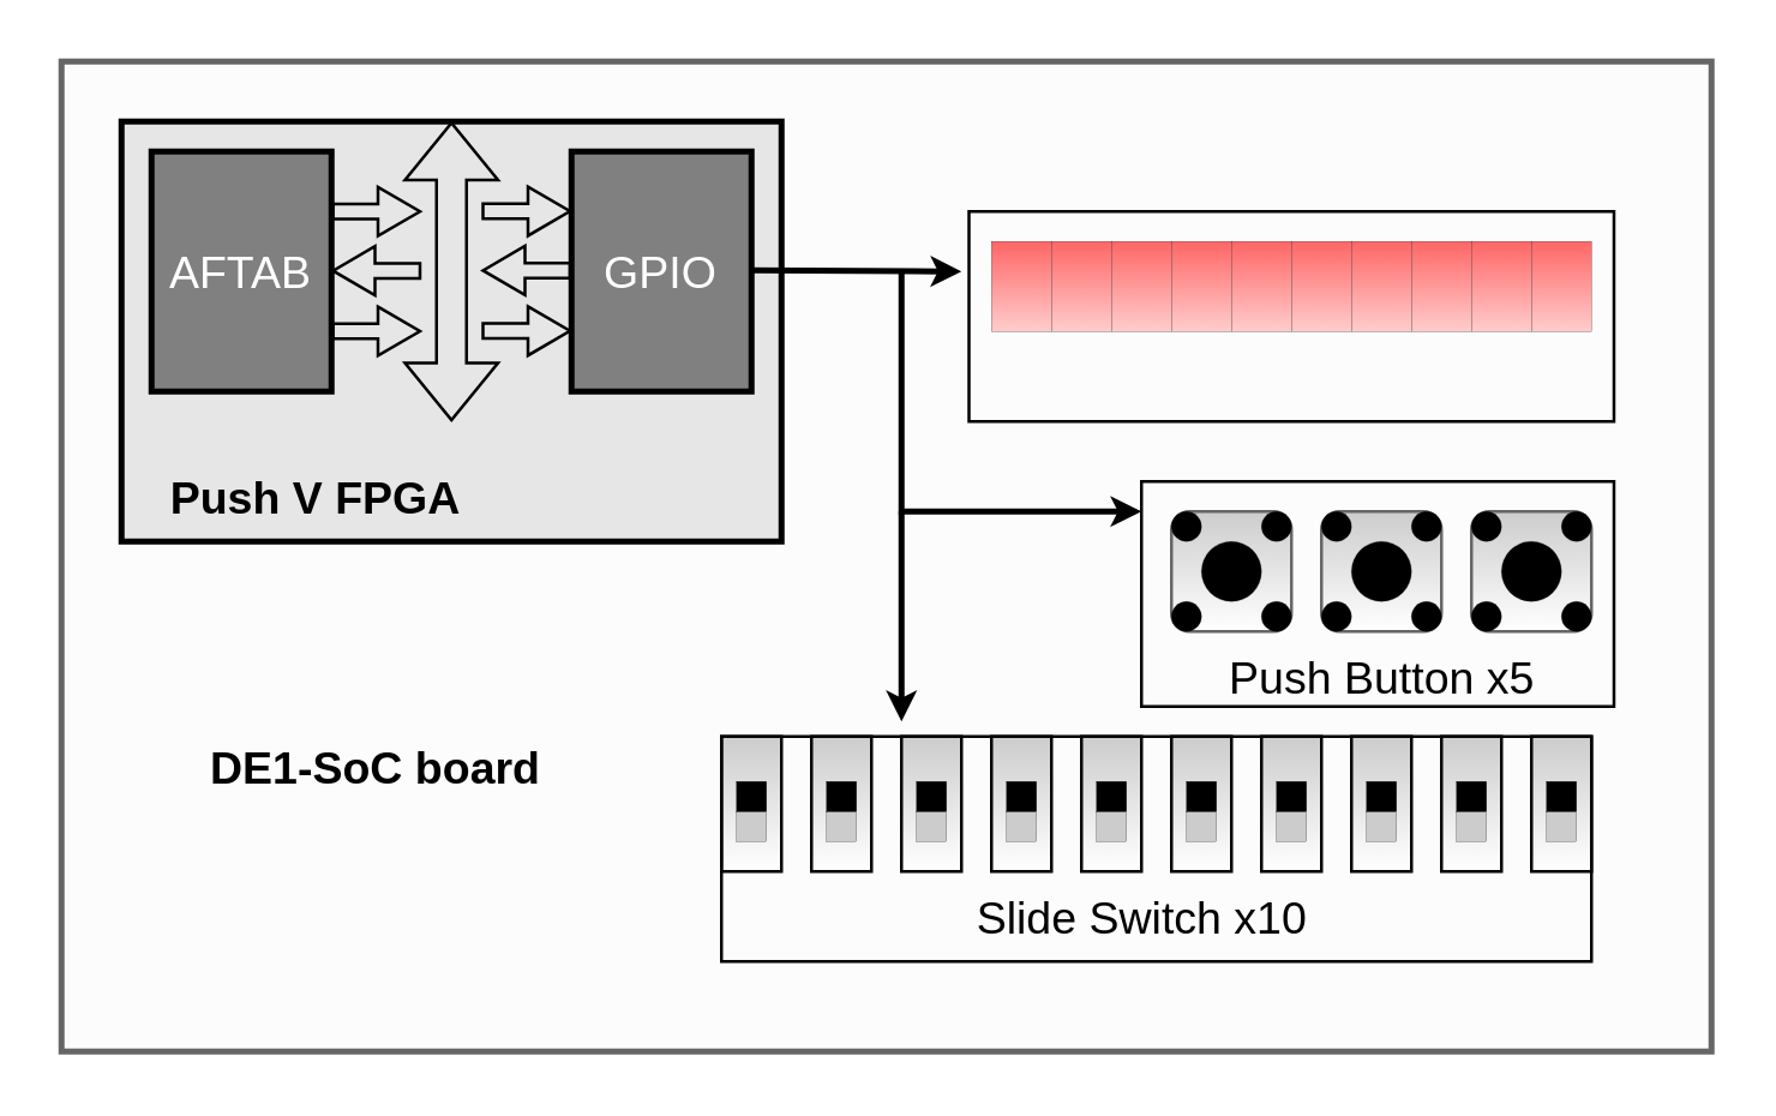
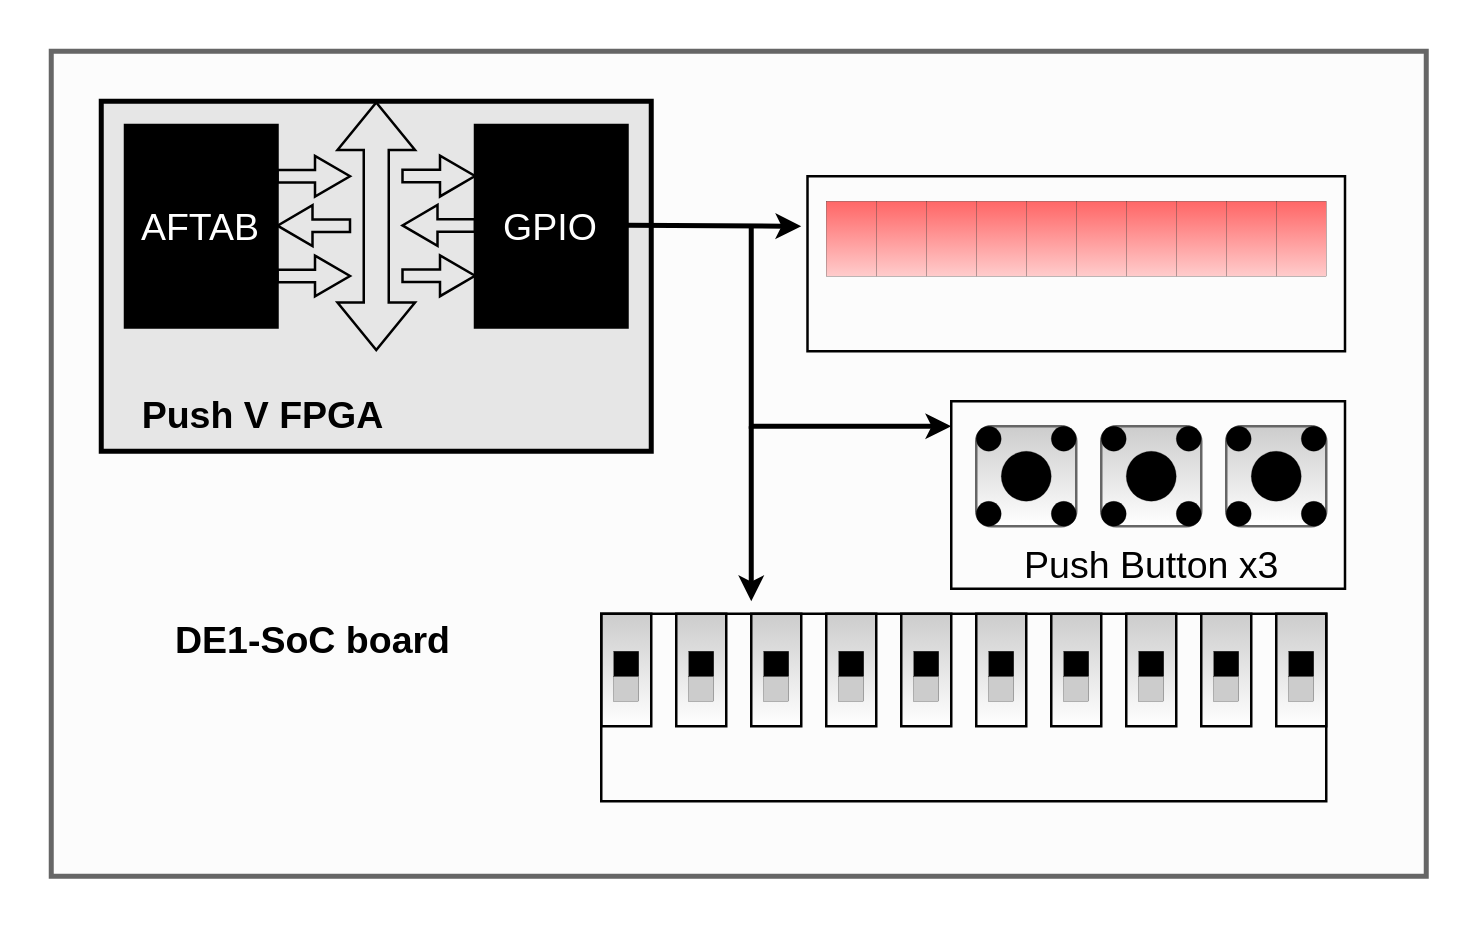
- <mxCell id="6" value="&lt;font color=&quot;#ffffff&quot;&gt;AFTAB&lt;/font&gt;" style="rounded=0;whiteSpace=wrap;html=1;strokeWidth=2;fontSize=15;fillColor=#808080;" vertex="1" parent="1"><mxGeometry x="50" y="50" width="60" height="80" as="geometry" /></mxCell>
+ <mxCell id="6" value="&lt;font color=&quot;#ffffff&quot;&gt;AFTAB&lt;/font&gt;" style="rounded=0;whiteSpace=wrap;html=1;strokeWidth=2;fontSize=15;fillColor=#000000;" vertex="1" parent="1"><mxGeometry x="50" y="50" width="60" height="80" as="geometry" /></mxCell>
- <mxCell id="11" value="&lt;font color=&quot;#ffffff&quot;&gt;GPIO&lt;/font&gt;" style="rounded=0;whiteSpace=wrap;html=1;strokeWidth=2;fontSize=15;fillColor=#808080;" vertex="1" parent="1"><mxGeometry x="190" y="50" width="60" height="80" as="geometry" /></mxCell>
+ <mxCell id="11" value="&lt;font color=&quot;#ffffff&quot;&gt;GPIO&lt;/font&gt;" style="rounded=0;whiteSpace=wrap;html=1;strokeWidth=2;fontSize=15;fillColor=#000000;" vertex="1" parent="1"><mxGeometry x="190" y="50" width="60" height="80" as="geometry" /></mxCell>
- <mxCell id="43" value="Push Button x5" style="text;html=1;align=center;verticalAlign=middle;resizable=0;points=[];autosize=1;strokeColor=none;fillColor=none;fontSize=15;fontColor=#000000;" vertex="1" parent="1"><mxGeometry x="395" y="210" width="130" height="30" as="geometry" /></mxCell>
+ <mxCell id="43" value="Push Button x3" style="text;html=1;align=center;verticalAlign=middle;resizable=0;points=[];autosize=1;strokeColor=none;fillColor=none;fontSize=15;fontColor=#000000;" vertex="1" parent="1"><mxGeometry x="395" y="210" width="130" height="30" as="geometry" /></mxCell>
- <mxCell id="74" value="Slide Switch x10" style="text;html=1;align=center;verticalAlign=middle;resizable=0;points=[];autosize=1;strokeColor=none;fillColor=none;fontSize=15;fontColor=#000000;" vertex="1" parent="1"><mxGeometry x="315" y="290" width="130" height="30" as="geometry" /></mxCell>
